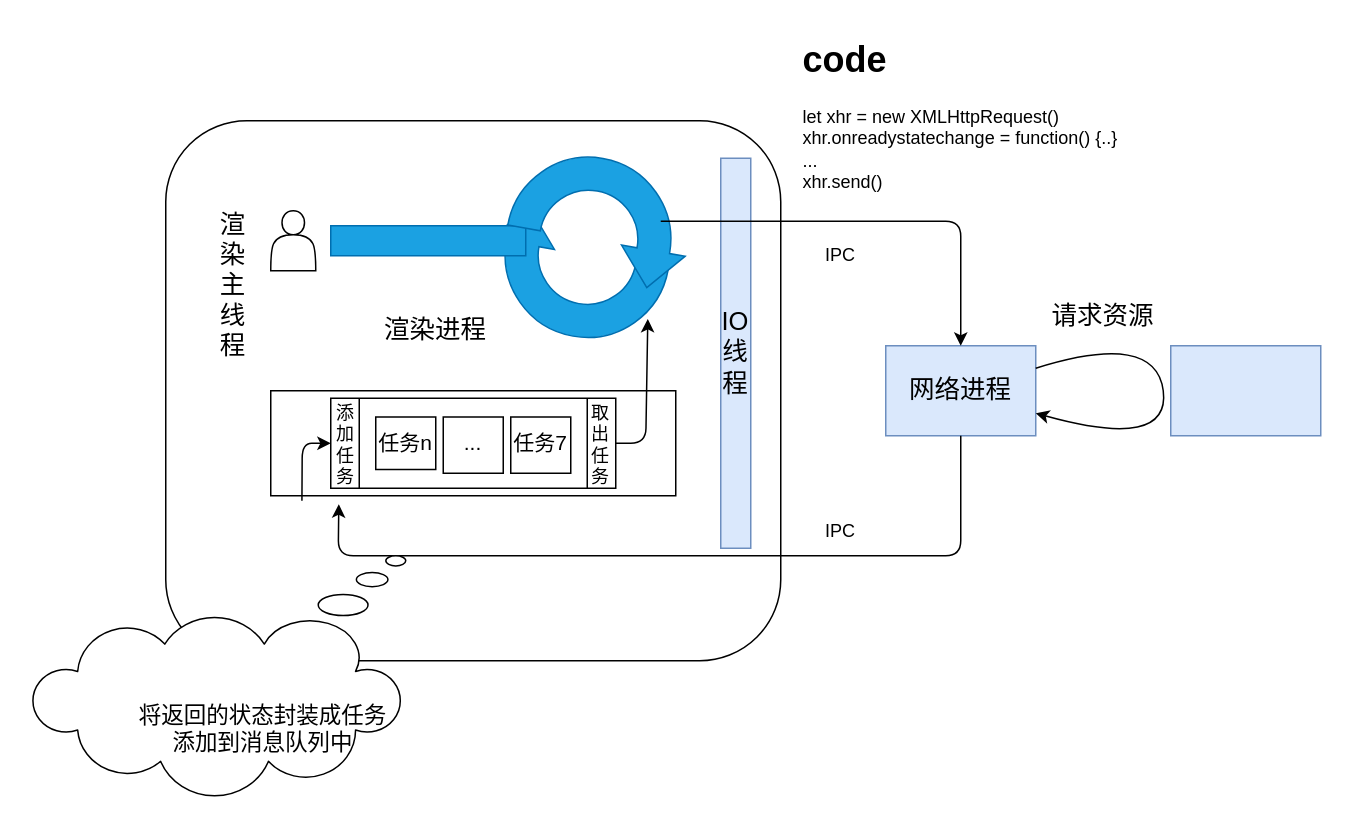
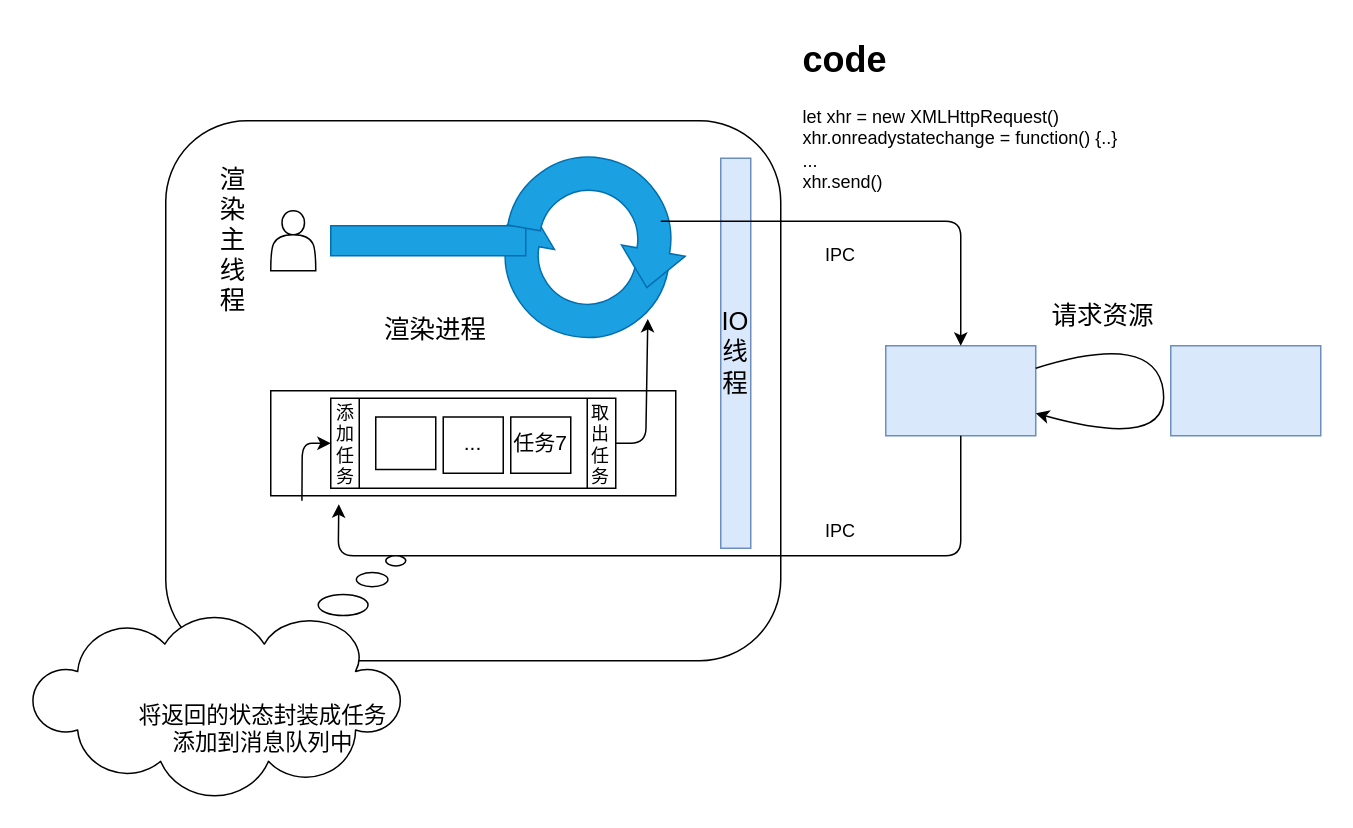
- <mxCell id="3" value="渲染主线程" style="text;html=1;strokeColor=none;fillColor=none;align=center;verticalAlign=middle;whiteSpace=wrap;rounded=0;fontSize=17;fontColor=#000000;" vertex="1" parent="1"><mxGeometry x="140" y="140" width="30" height="100" as="geometry" /></mxCell>
+ <mxCell id="3" value="渲染主线程" style="text;html=1;strokeColor=none;fillColor=none;align=center;verticalAlign=middle;whiteSpace=wrap;rounded=0;fontSize=17;fontColor=#000000;" vertex="1" parent="1"><mxGeometry x="140" y="110" width="30" height="100" as="geometry" /></mxCell>
- <mxCell id="19" value="网络进程" style="text;html=1;strokeColor=none;fillColor=none;align=center;verticalAlign=middle;whiteSpace=wrap;rounded=0;fontSize=17;fontColor=#000000;" vertex="1" parent="1"><mxGeometry x="595" y="250" width="90" height="20" as="geometry" /></mxCell>
- <mxCell id="13" value="&lt;font style=&quot;font-size: 14px&quot;&gt;任务n&lt;/font&gt;" style="text;html=1;strokeColor=none;fillColor=none;align=center;verticalAlign=middle;whiteSpace=wrap;rounded=0;fontSize=17;fontColor=#000000;" vertex="1" parent="1"><mxGeometry x="250" y="285" width="40" height="20" as="geometry" /></mxCell>
